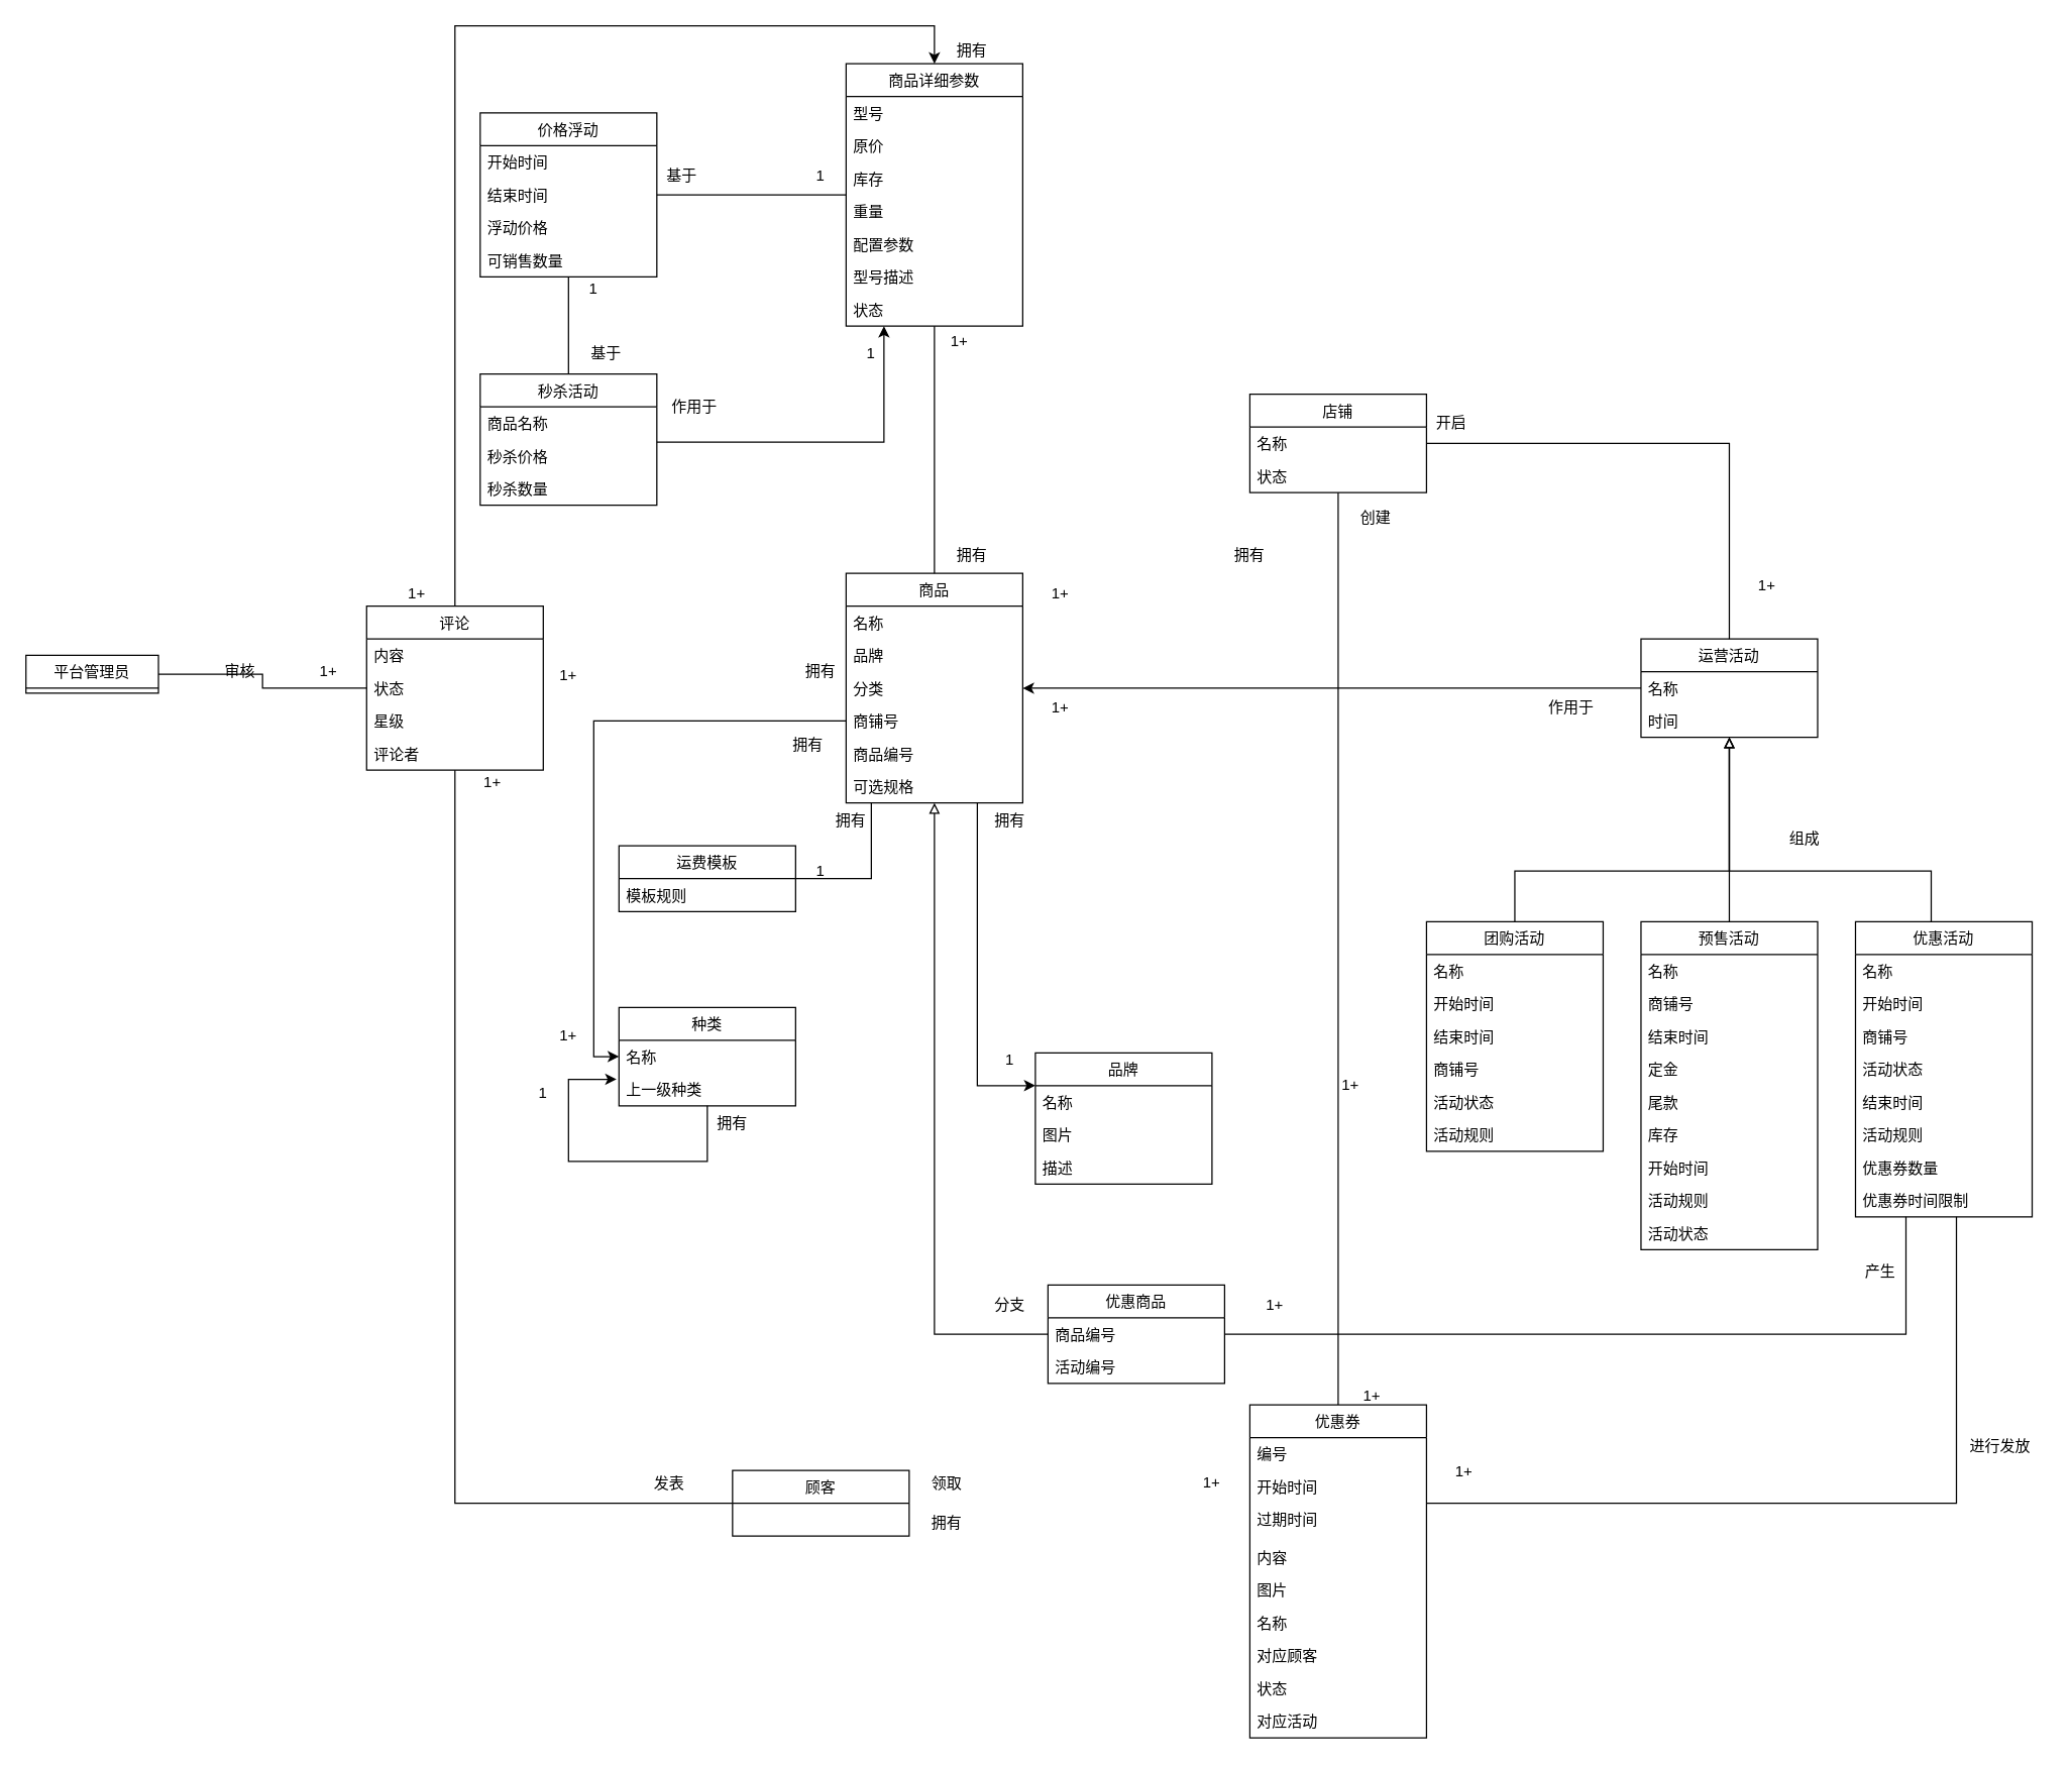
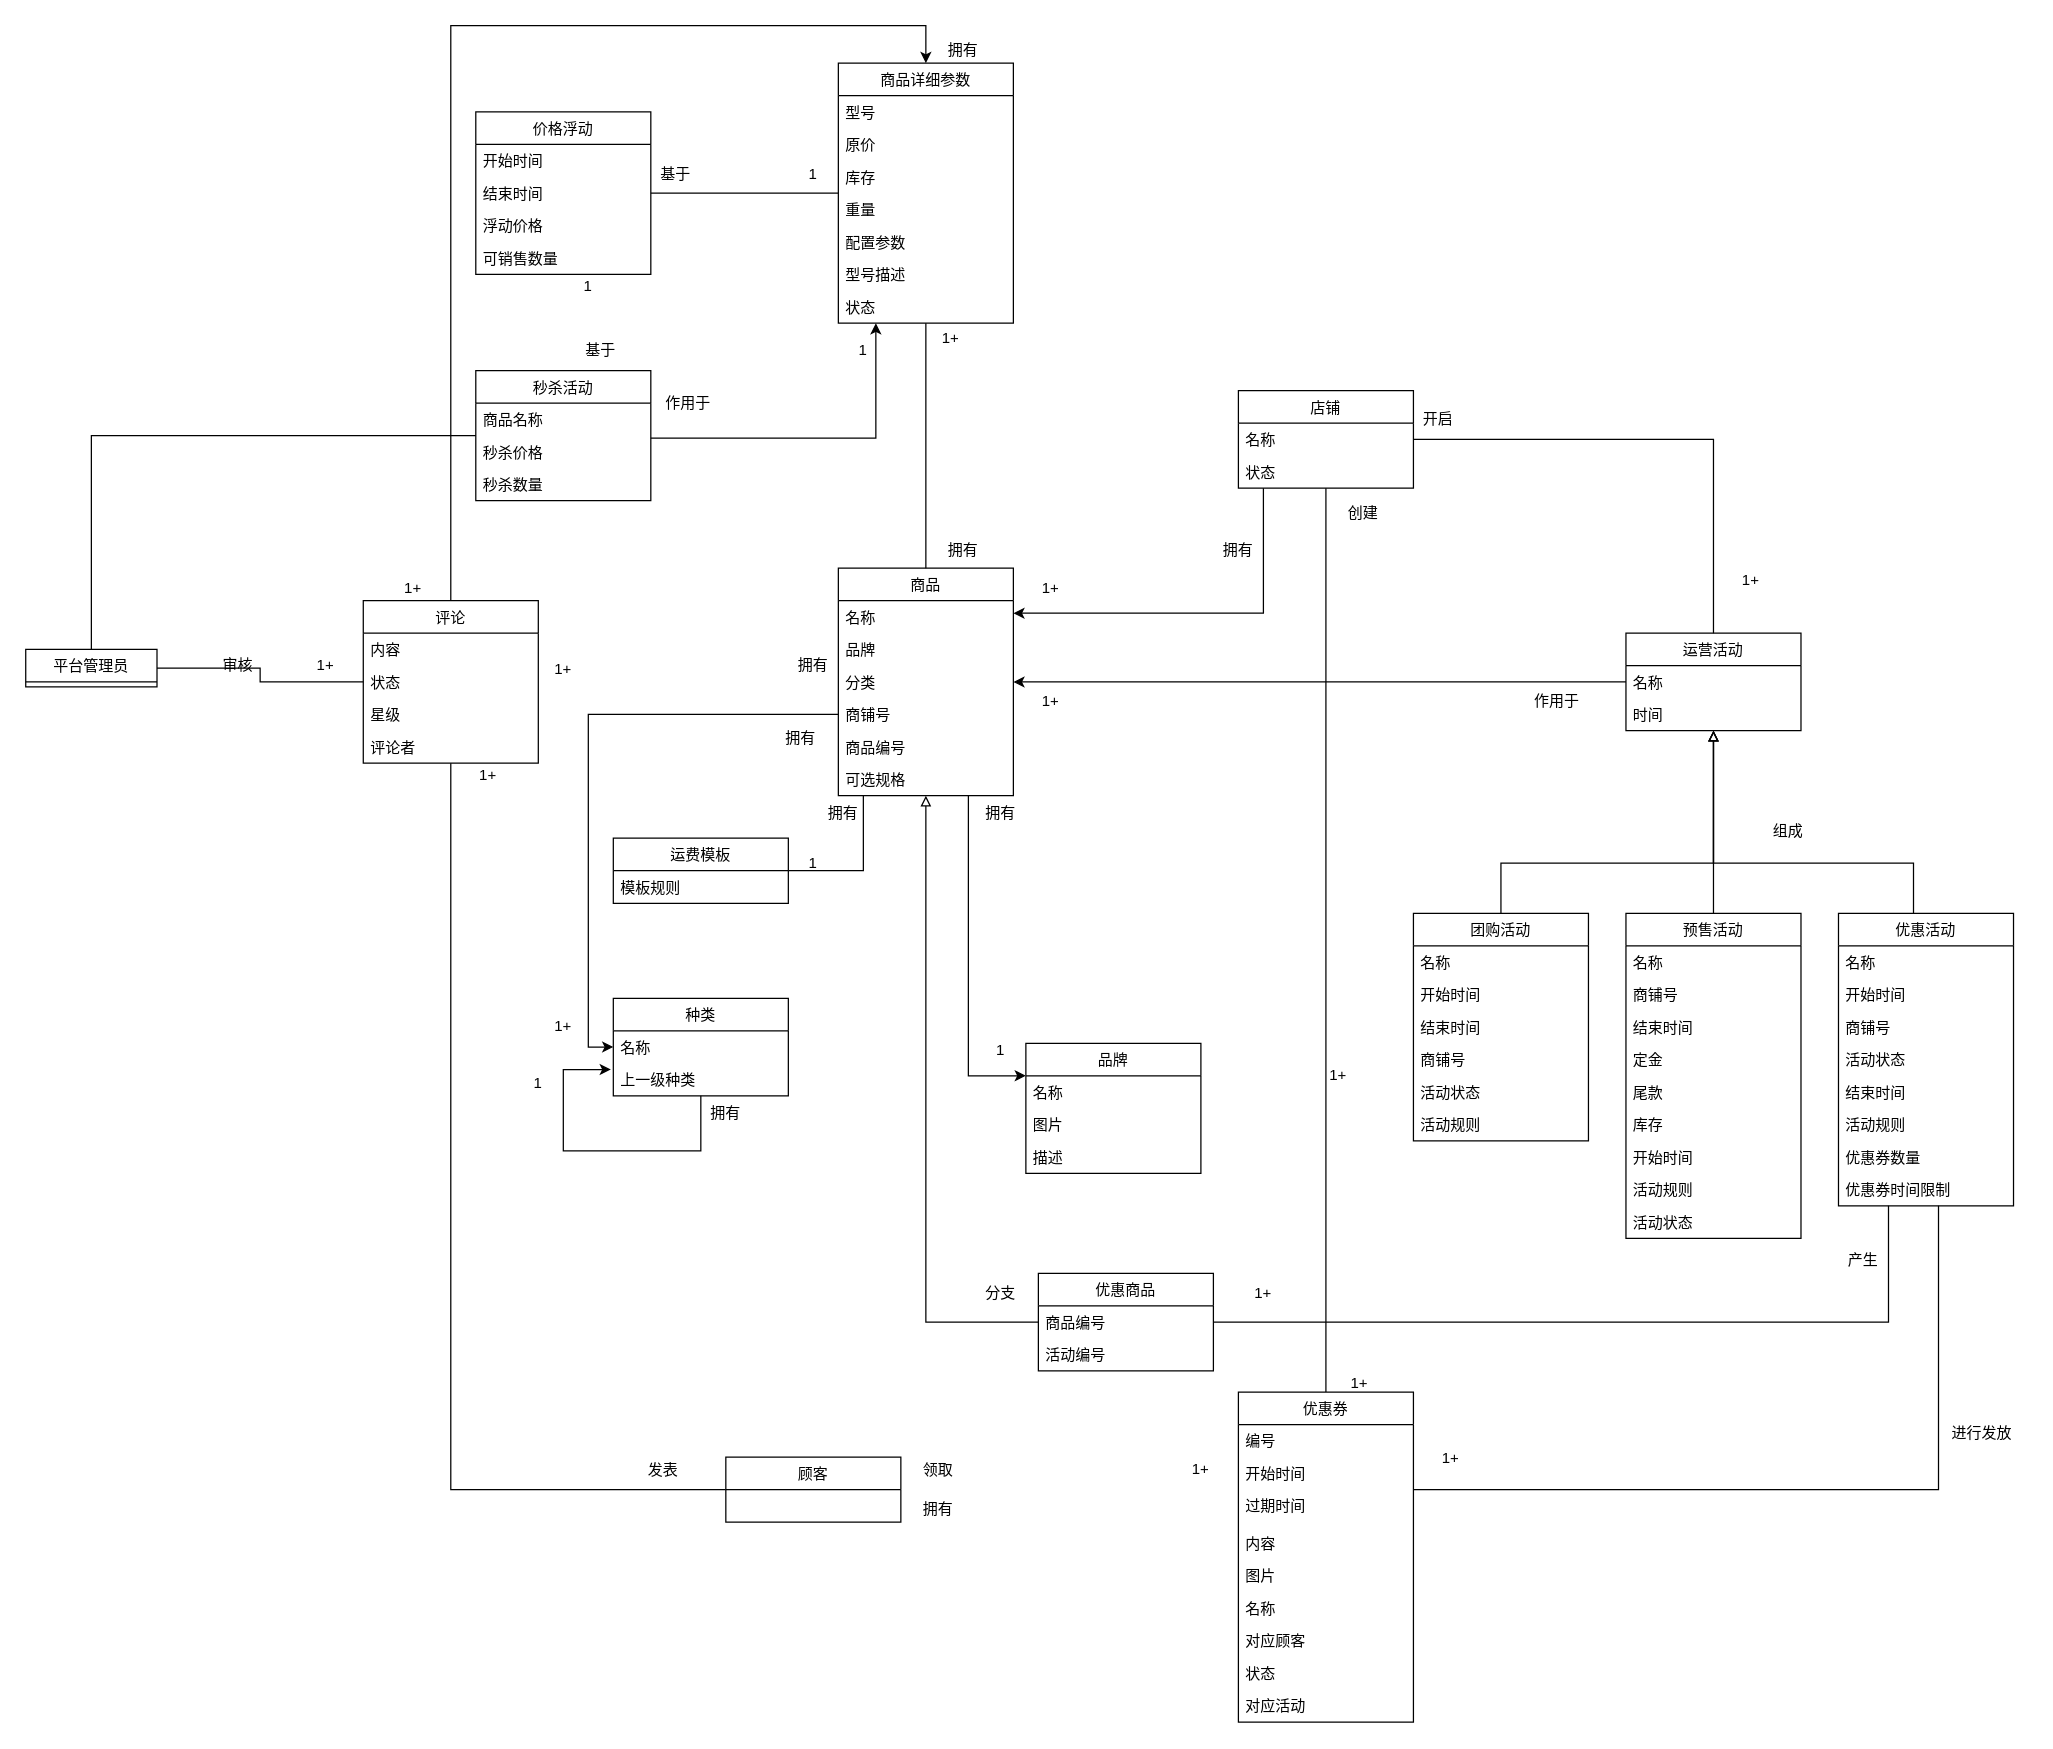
- <mxCell id="84" style="edgeStyle=orthogonalEdgeStyle;rounded=0;orthogonalLoop=1;jettySize=auto;html=1;startArrow=none;startFill=0;endArrow=none;endFill=0;" parent="1" source="85" target="37" edge="1"><mxGeometry relative="1" as="geometry" /></mxCell>
+ <mxCell id="84" style="edgeStyle=orthogonalEdgeStyle;rounded=0;orthogonalLoop=1;jettySize=auto;html=1;startArrow=none;startFill=0;endArrow=none;endFill=0;" parent="1" source="85" target="120" edge="1"><mxGeometry relative="1" as="geometry" /></mxCell>
+ <mxCell id="22" style="edgeStyle=orthogonalEdgeStyle;rounded=0;orthogonalLoop=1;jettySize=auto;html=1;" parent="1" source="23" target="3" edge="1"><mxGeometry relative="1" as="geometry"><Array as="points"><mxPoint x="1010" y="490" /></Array></mxGeometry></mxCell>
